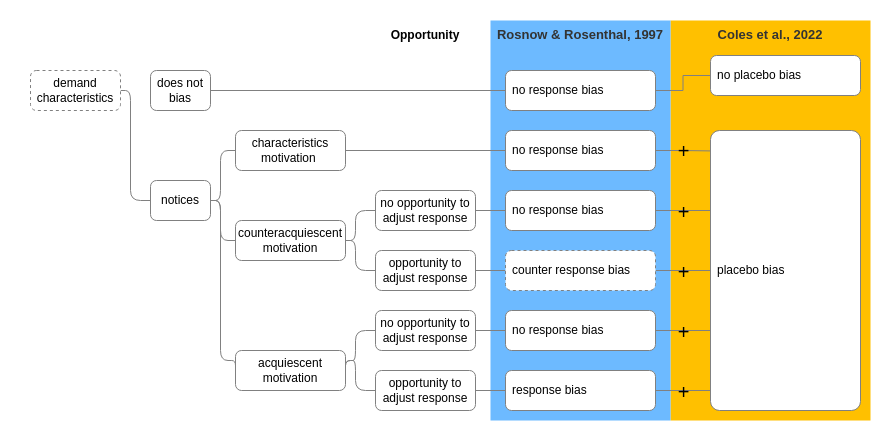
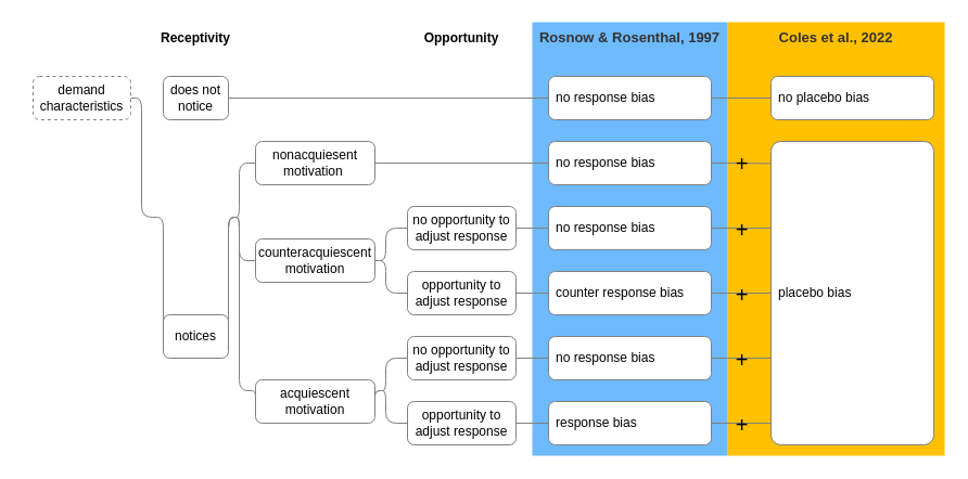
+ <mxCell id="43" value="&lt;b&gt;Receptivity&lt;/b&gt;" style="text;html=1;strokeColor=none;fillColor=none;align=center;verticalAlign=middle;whiteSpace=wrap;rounded=0;" parent="1" vertex="1"><mxGeometry x="150" y="20" width="60" height="30" as="geometry" /></mxCell>
- <mxCell id="42" value="no placebo bias" style="rounded=1;whiteSpace=wrap;html=1;fontColor=#000000;align=left;spacingLeft=5;strokeColor=#808080;" parent="1" vertex="1"><mxGeometry x="710" y="55" width="150" height="40" as="geometry" /></mxCell>
+ <mxCell id="42" value="no placebo bias" style="rounded=1;whiteSpace=wrap;html=1;fontColor=#000000;align=left;spacingLeft=5;strokeColor=#808080;" parent="1" vertex="1"><mxGeometry x="710" y="70" width="150" height="40" as="geometry" /></mxCell>
- <mxCell id="8" value="does not bias" style="rounded=1;whiteSpace=wrap;html=1;strokeColor=#808080;" parent="1" vertex="1"><mxGeometry x="150" y="70" width="60" height="40" as="geometry" /></mxCell>
+ <mxCell id="8" value="does not notice" style="rounded=1;whiteSpace=wrap;html=1;strokeColor=#808080;" parent="1" vertex="1"><mxGeometry x="150" y="70" width="60" height="40" as="geometry" /></mxCell>
- <mxCell id="14" value="characteristics motivation&amp;nbsp;" style="rounded=1;whiteSpace=wrap;html=1;strokeColor=#808080;" parent="1" vertex="1"><mxGeometry x="235" y="130" width="110" height="40" as="geometry" /></mxCell>
+ <mxCell id="14" value="nonacquiesent motivation&amp;nbsp;" style="rounded=1;whiteSpace=wrap;html=1;strokeColor=#808080;" parent="1" vertex="1"><mxGeometry x="235" y="130" width="110" height="40" as="geometry" /></mxCell>
- <mxCell id="12" value="notices" style="rounded=1;whiteSpace=wrap;html=1;strokeColor=#808080;" parent="1" vertex="1"><mxGeometry x="150" y="180" width="60" height="40" as="geometry" /></mxCell>
+ <mxCell id="12" value="notices" style="rounded=1;whiteSpace=wrap;html=1;strokeColor=#808080;" parent="1" vertex="1"><mxGeometry x="150" y="290" width="60" height="40" as="geometry" /></mxCell>
- <mxCell id="30" value="&lt;font&gt;counter response bias&lt;/font&gt;" style="rounded=1;whiteSpace=wrap;html=1;fontColor=#000000;align=left;spacingLeft=5;strokeColor=#808080;dashed=1;" parent="1" vertex="1"><mxGeometry x="505" y="250" width="150" height="40" as="geometry" /></mxCell>
+ <mxCell id="30" value="&lt;font&gt;counter response bias&lt;/font&gt;" style="rounded=1;whiteSpace=wrap;html=1;fontColor=#000000;align=left;spacingLeft=5;strokeColor=#808080;" parent="1" vertex="1"><mxGeometry x="505" y="250" width="150" height="40" as="geometry" /></mxCell>
